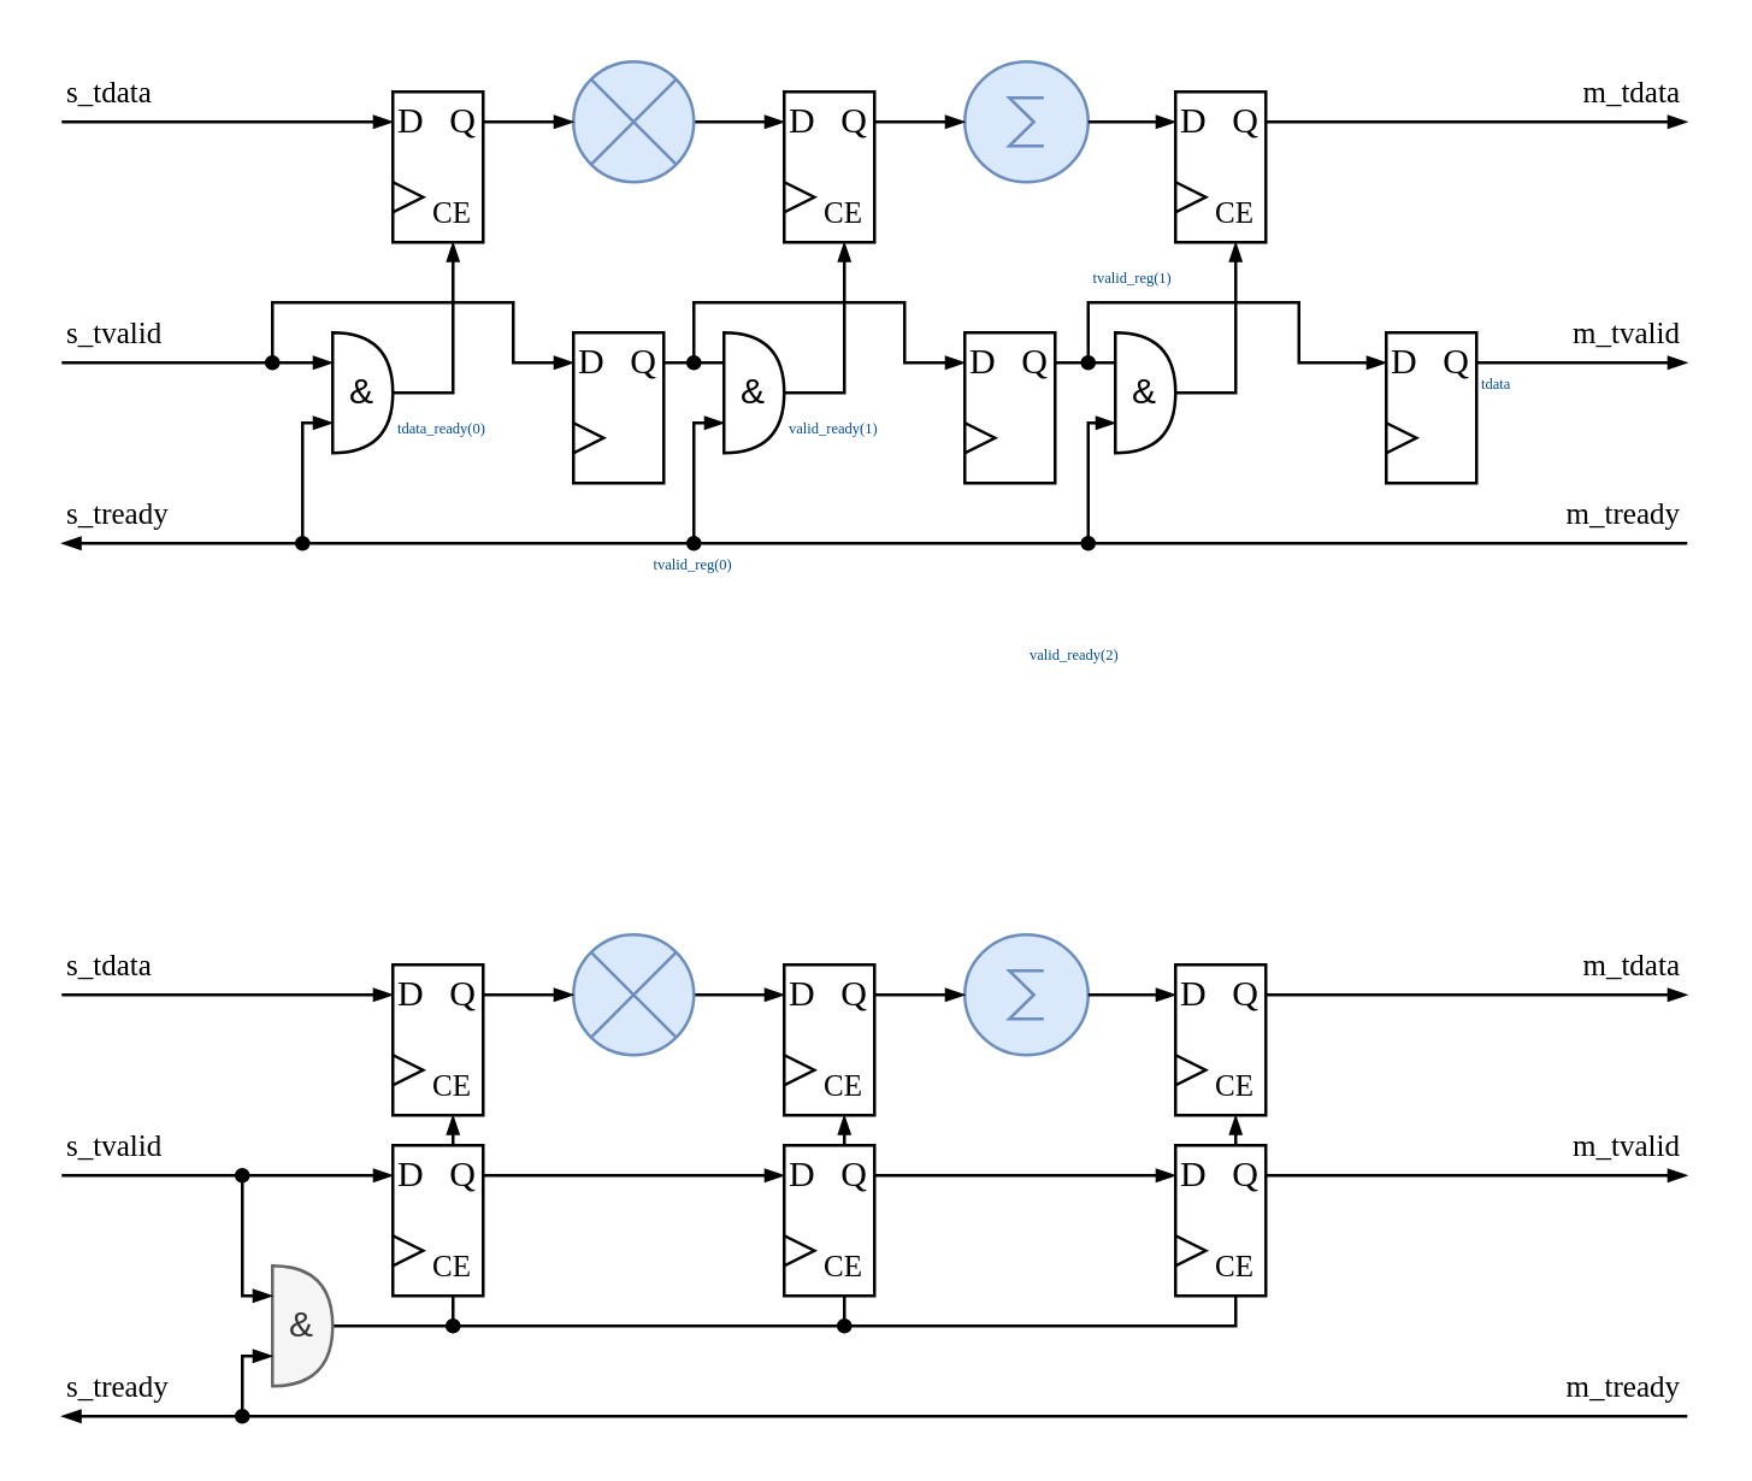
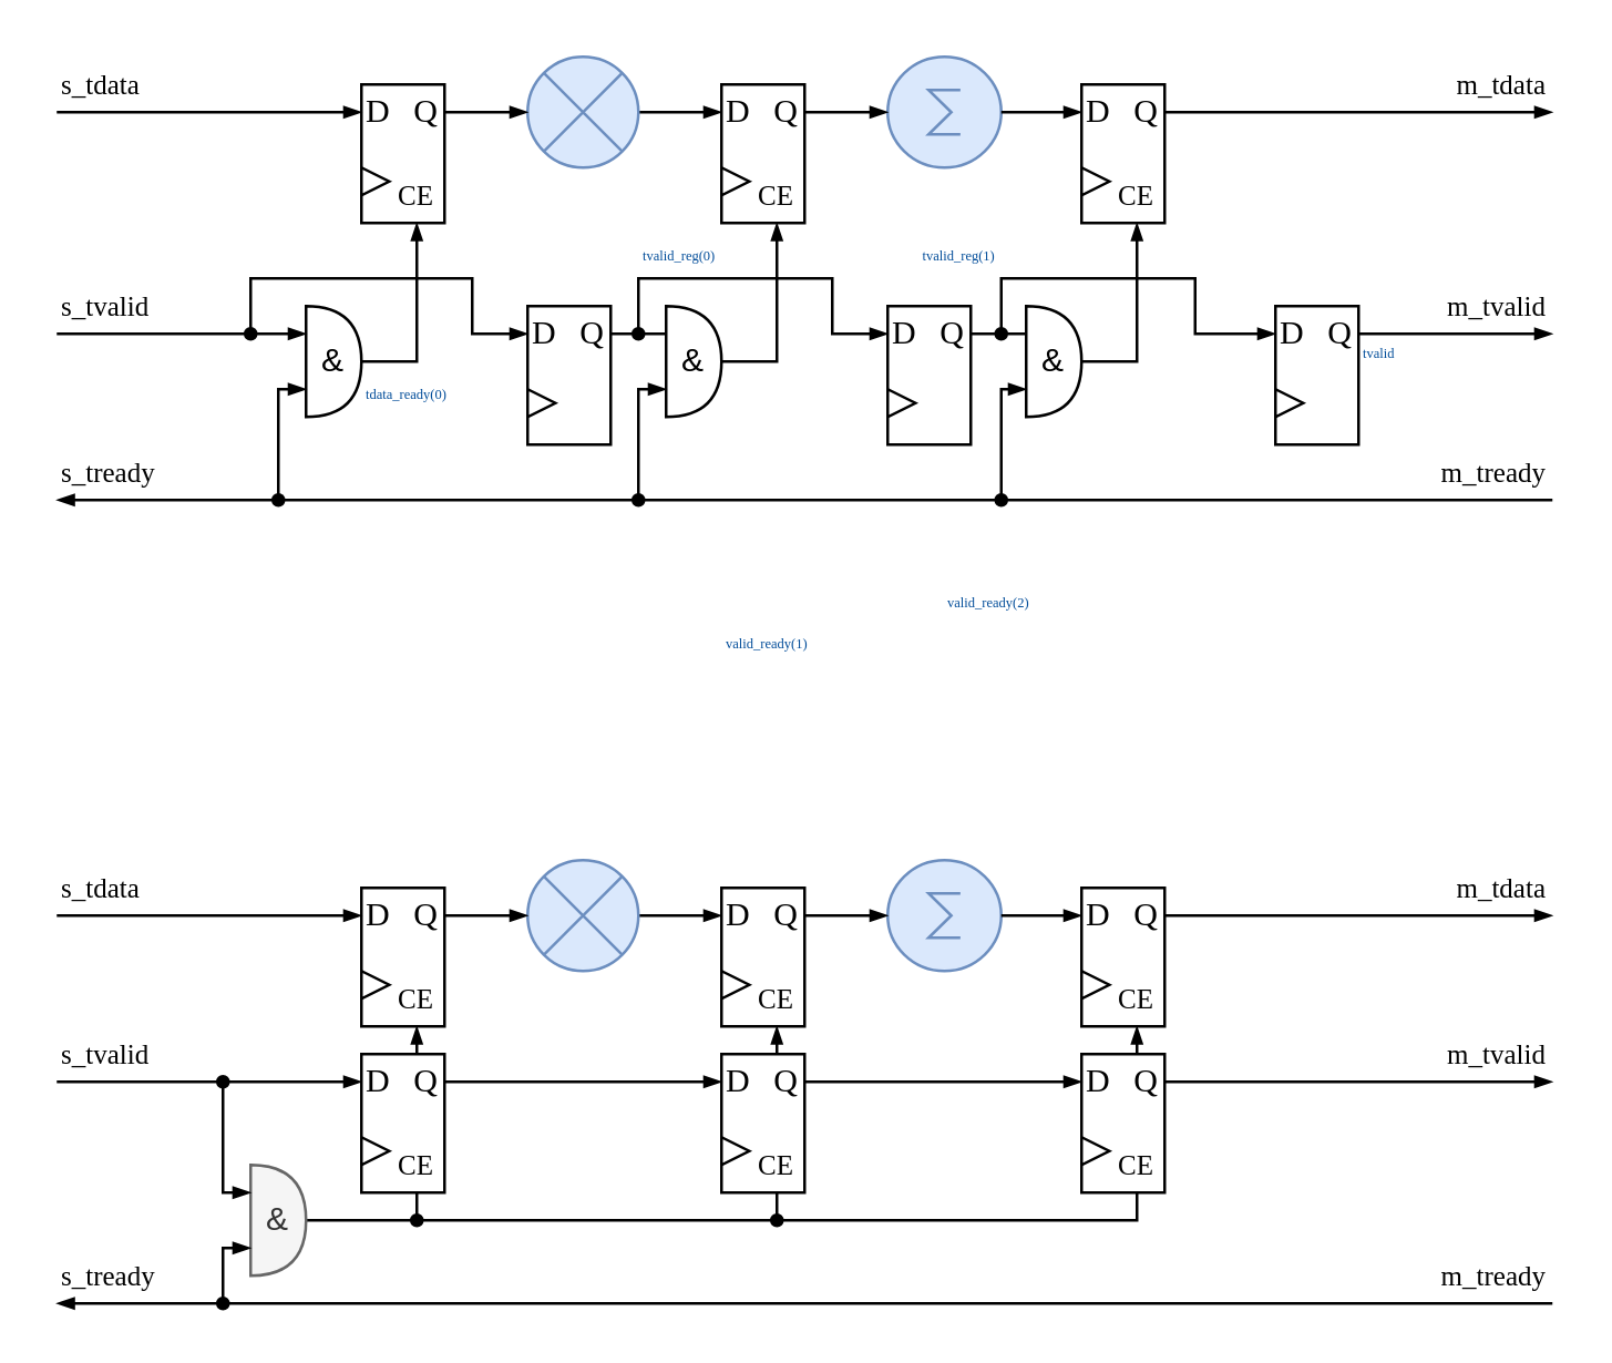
- <mxCell id="130" value="&lt;font color=&quot;#004c99&quot; style=&quot;font-size: 5px;&quot; face=&quot;Lucida Console&quot;&gt;tvalid_reg(1)&lt;/font&gt;" style="text;html=1;strokeColor=none;fillColor=none;align=left;verticalAlign=middle;whiteSpace=wrap;rounded=0;" vertex="1" parent="1"><mxGeometry x="361" y="80" width="50" height="20" as="geometry" /></mxCell>
+ <mxCell id="130" value="&lt;font color=&quot;#004c99&quot; style=&quot;font-size: 5px;&quot; face=&quot;Lucida Console&quot;&gt;tvalid_reg(1)&lt;/font&gt;" style="text;html=1;strokeColor=none;fillColor=none;align=left;verticalAlign=middle;whiteSpace=wrap;rounded=0;" vertex="1" parent="1"><mxGeometry x="331" y="80" width="50" height="20" as="geometry" /></mxCell>
- <mxCell id="132" value="&lt;font color=&quot;#004c99&quot; style=&quot;font-size: 5px;&quot; face=&quot;Lucida Console&quot;&gt;tdata&lt;/font&gt;" style="text;html=1;strokeColor=none;fillColor=none;align=left;verticalAlign=middle;whiteSpace=wrap;rounded=0;" vertex="1" parent="1"><mxGeometry x="490" y="120" width="50" height="10" as="geometry" /></mxCell>
+ <mxCell id="132" value="&lt;font color=&quot;#004c99&quot; style=&quot;font-size: 5px;&quot; face=&quot;Lucida Console&quot;&gt;tvalid&lt;/font&gt;" style="text;html=1;strokeColor=none;fillColor=none;align=left;verticalAlign=middle;whiteSpace=wrap;rounded=0;" vertex="1" parent="1"><mxGeometry x="490" y="120" width="50" height="10" as="geometry" /></mxCell>
- <mxCell id="127" value="&lt;font color=&quot;#004c99&quot; style=&quot;font-size: 5px;&quot; face=&quot;Lucida Console&quot;&gt;valid_ready(1)&lt;/font&gt;" style="text;html=1;strokeColor=none;fillColor=none;align=left;verticalAlign=middle;whiteSpace=wrap;rounded=0;" vertex="1" parent="1"><mxGeometry x="260" y="130" width="50" height="20" as="geometry" /></mxCell>
+ <mxCell id="127" value="&lt;font color=&quot;#004c99&quot; style=&quot;font-size: 5px;&quot; face=&quot;Lucida Console&quot;&gt;valid_ready(1)&lt;/font&gt;" style="text;html=1;strokeColor=none;fillColor=none;align=left;verticalAlign=middle;whiteSpace=wrap;rounded=0;" vertex="1" parent="1"><mxGeometry x="260" y="220" width="50" height="20" as="geometry" /></mxCell>
- <mxCell id="129" value="&lt;font color=&quot;#004c99&quot; style=&quot;font-size: 5px;&quot; face=&quot;Lucida Console&quot;&gt;tvalid_reg(0)&lt;/font&gt;" style="text;html=1;strokeColor=none;fillColor=none;align=left;verticalAlign=middle;whiteSpace=wrap;rounded=0;" vertex="1" parent="1"><mxGeometry x="215" y="175" width="50" height="20" as="geometry" /></mxCell>
+ <mxCell id="129" value="&lt;font color=&quot;#004c99&quot; style=&quot;font-size: 5px;&quot; face=&quot;Lucida Console&quot;&gt;tvalid_reg(0)&lt;/font&gt;" style="text;html=1;strokeColor=none;fillColor=none;align=left;verticalAlign=middle;whiteSpace=wrap;rounded=0;" vertex="1" parent="1"><mxGeometry x="230" y="80" width="50" height="20" as="geometry" /></mxCell>
